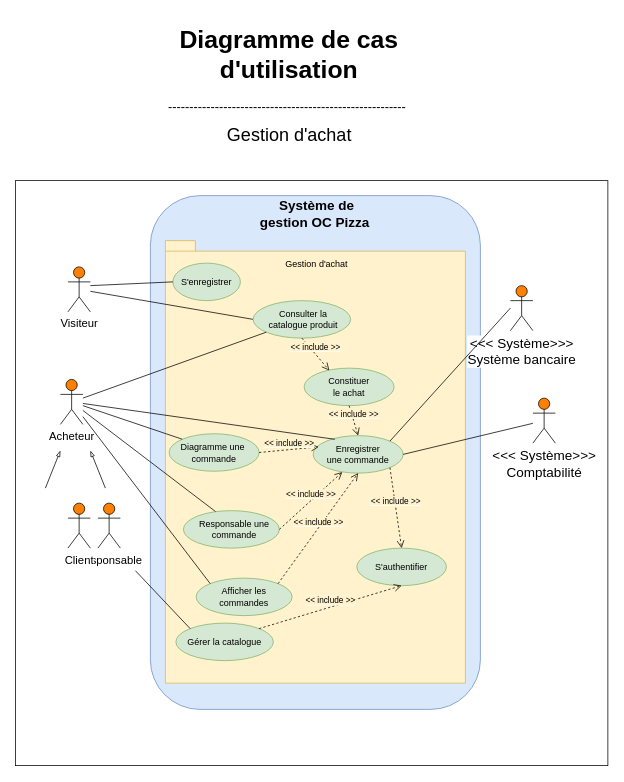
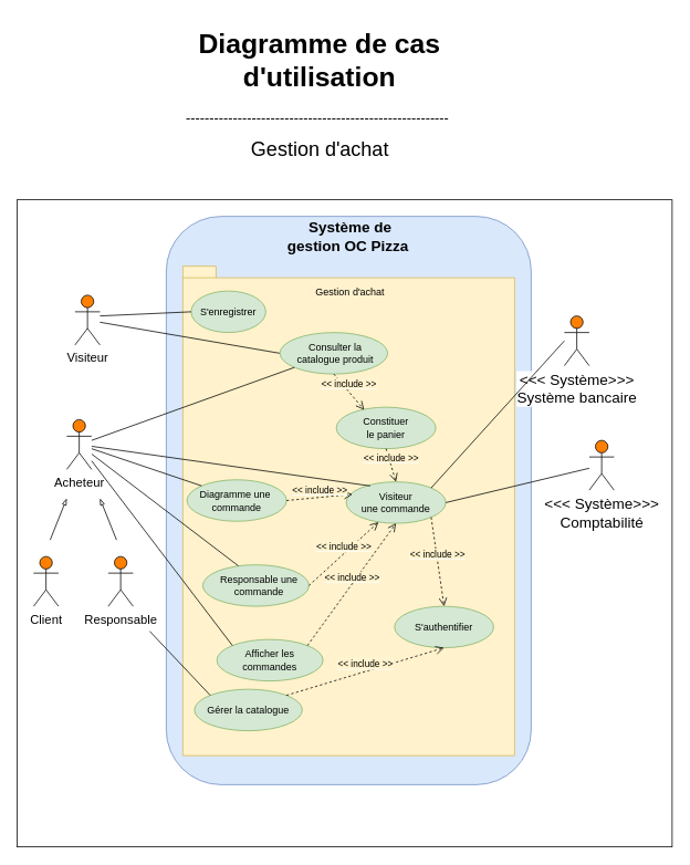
- <mxCell id="31" value="Constituer&lt;br&gt;le achat" style="text;html=1;strokeColor=none;fillColor=none;align=center;verticalAlign=middle;whiteSpace=wrap;rounded=0;" parent="1" vertex="1"><mxGeometry x="360" y="505" width="210" height="20" as="geometry" /></mxCell>
+ <mxCell id="31" value="Constituer&lt;br&gt;le panier" style="text;html=1;strokeColor=none;fillColor=none;align=center;verticalAlign=middle;whiteSpace=wrap;rounded=0;" parent="1" vertex="1"><mxGeometry x="360" y="505" width="210" height="20" as="geometry" /></mxCell>
- <mxCell id="16" value="Enregistrer &lt;br&gt;une commande" style="text;html=1;strokeColor=none;fillColor=none;align=center;verticalAlign=middle;whiteSpace=wrap;rounded=0;" parent="1" vertex="1"><mxGeometry x="372" y="595" width="210" height="20" as="geometry" /></mxCell>
+ <mxCell id="16" value="Visiteur &lt;br&gt;une commande" style="text;html=1;strokeColor=none;fillColor=none;align=center;verticalAlign=middle;whiteSpace=wrap;rounded=0;" parent="1" vertex="1"><mxGeometry x="372" y="595" width="210" height="20" as="geometry" /></mxCell>
- <mxCell id="49" value="Client" style="shape=umlActor;verticalLabelPosition=bottom;labelBackgroundColor=#ffffff;verticalAlign=top;html=1;outlineConnect=0;fontSize=15;fillColor=#FF8000;" vertex="1" parent="1"><mxGeometry x="90" y="670" width="30" height="60" as="geometry" /></mxCell>
+ <mxCell id="49" value="Client" style="shape=umlActor;verticalLabelPosition=bottom;labelBackgroundColor=#ffffff;verticalAlign=top;html=1;outlineConnect=0;fontSize=15;fillColor=#FF8000;" vertex="1" parent="1"><mxGeometry x="40" y="670" width="30" height="60" as="geometry" /></mxCell>
